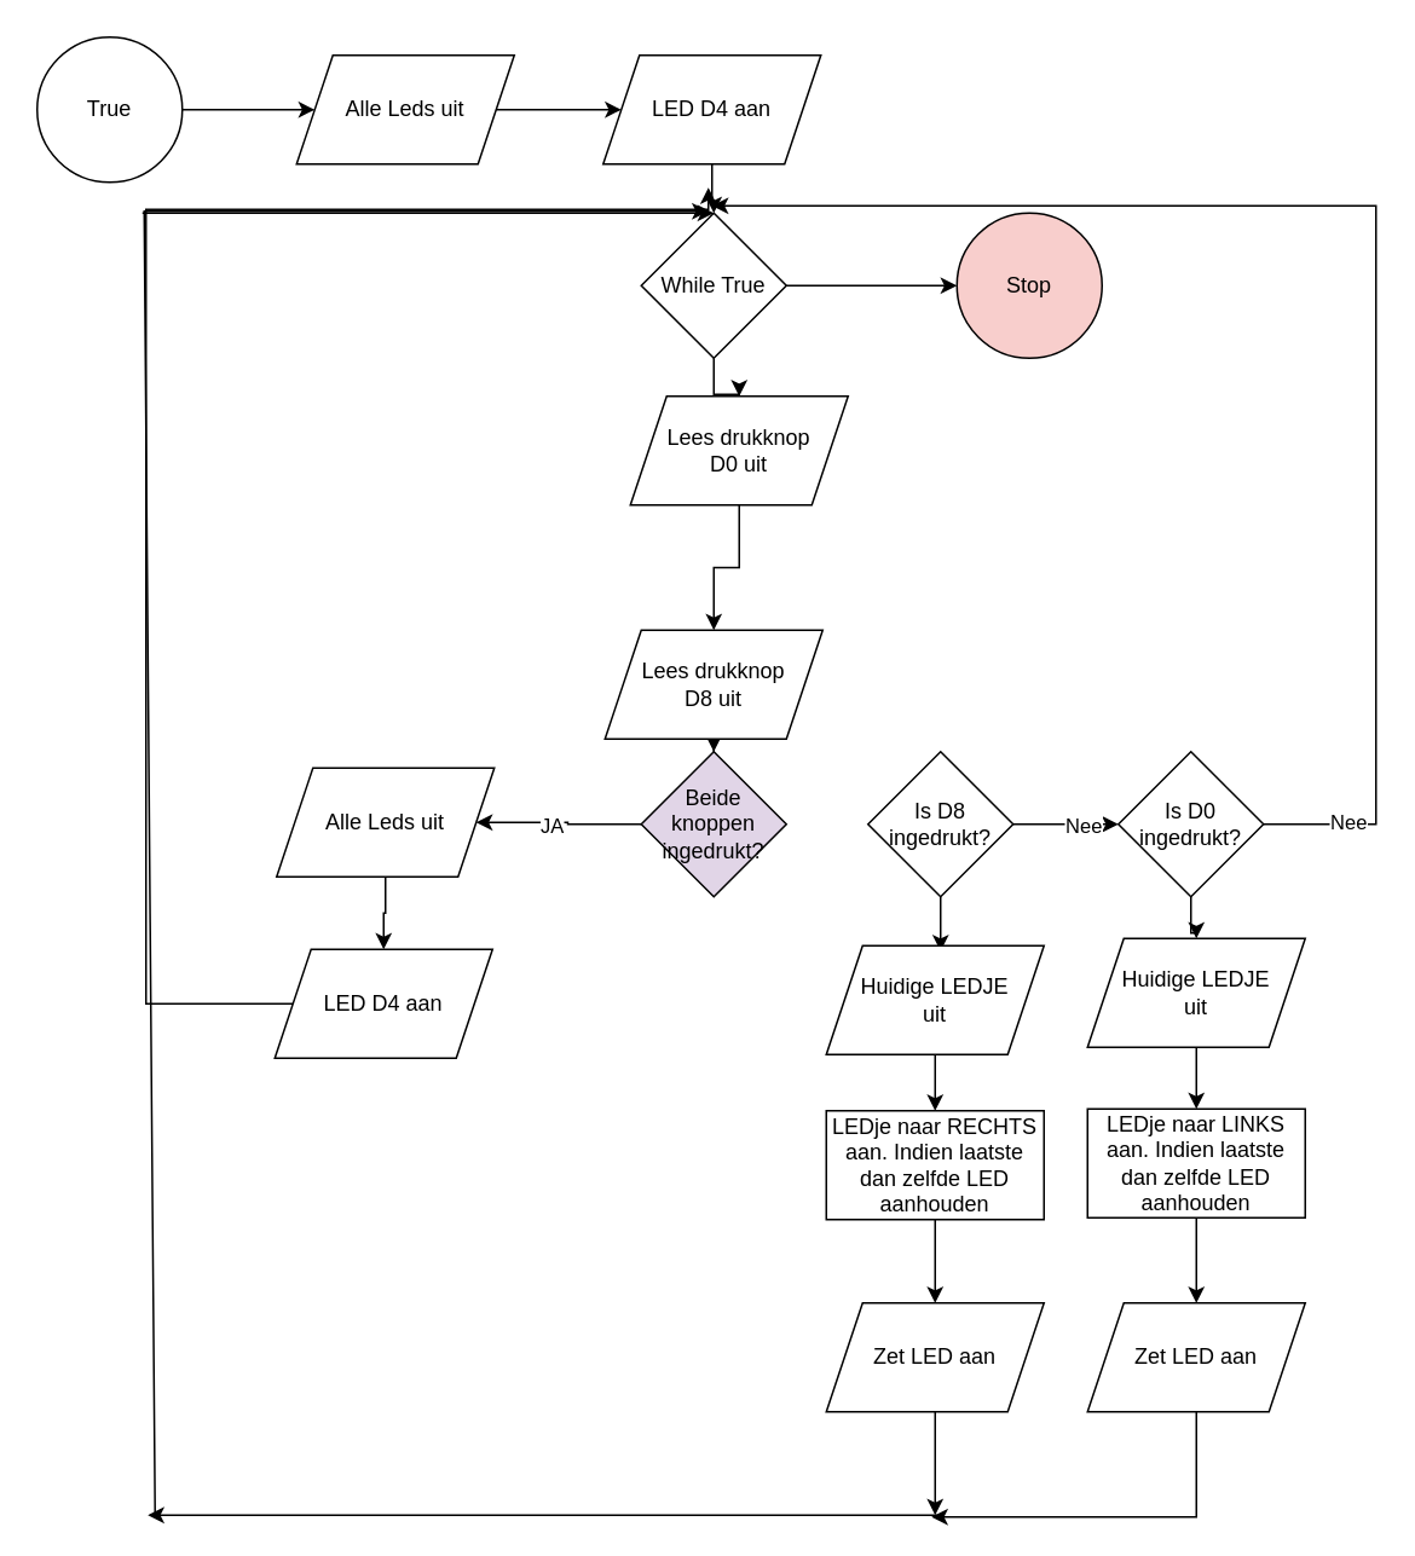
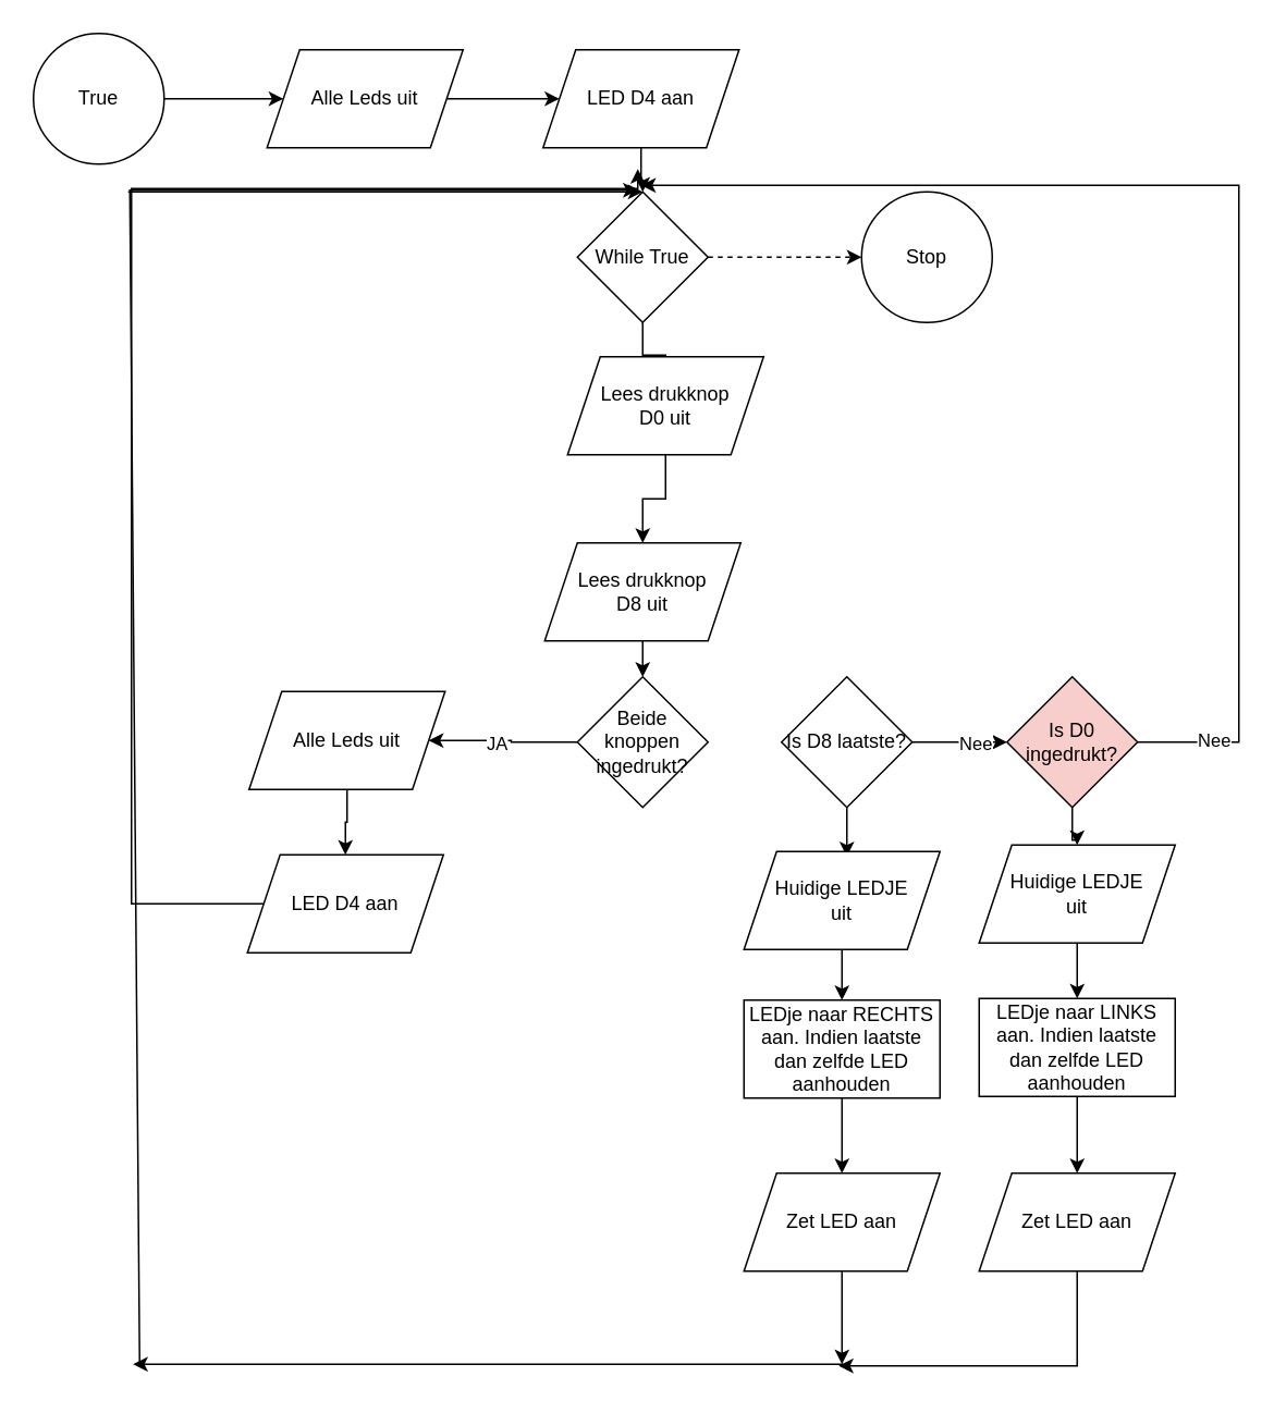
- <mxCell id="41" value="" style="edgeStyle=orthogonalEdgeStyle;rounded=0;orthogonalLoop=1;jettySize=auto;html=1;" parent="1" source="43" target="44" edge="1"><mxGeometry relative="1" as="geometry" /></mxCell>
+ <mxCell id="41" value="" style="edgeStyle=orthogonalEdgeStyle;rounded=0;orthogonalLoop=1;jettySize=auto;html=1;dashed=1;" parent="1" source="43" target="44" edge="1"><mxGeometry relative="1" as="geometry" /></mxCell>
- <mxCell id="44" value="Stop" style="ellipse;whiteSpace=wrap;html=1;aspect=fixed;fillColor=#f8cecc;" parent="1" vertex="1"><mxGeometry x="527" y="117" width="80" height="80" as="geometry" /></mxCell>
+ <mxCell id="44" value="Stop" style="ellipse;whiteSpace=wrap;html=1;aspect=fixed;" parent="1" vertex="1"><mxGeometry x="527" y="117" width="80" height="80" as="geometry" /></mxCell>
- <mxCell id="42" value="" style="edgeStyle=orthogonalEdgeStyle;rounded=0;orthogonalLoop=1;jettySize=auto;html=1;" parent="1" source="43" target="5" edge="1"><mxGeometry relative="1" as="geometry" /></mxCell>
+ <mxCell id="42" value="" style="edgeStyle=orthogonalEdgeStyle;rounded=0;orthogonalLoop=1;jettySize=auto;html=1;endArrow=none;" parent="1" source="43" target="5" edge="1"><mxGeometry relative="1" as="geometry" /></mxCell>
- <mxCell id="7" value="Lees drukknop &lt;br&gt;D8 uit" style="shape=parallelogram;perimeter=parallelogramPerimeter;whiteSpace=wrap;html=1;fixedSize=1;" parent="1" vertex="1"><mxGeometry x="333" y="347" width="120" height="60" as="geometry" /></mxCell>
+ <mxCell id="7" value="Lees drukknop &lt;br&gt;D8 uit" style="shape=parallelogram;perimeter=parallelogramPerimeter;whiteSpace=wrap;html=1;fixedSize=1;" parent="1" vertex="1"><mxGeometry x="333" y="332" width="120" height="60" as="geometry" /></mxCell>
- <mxCell id="10" value="Beide knoppen ingedrukt?" style="rhombus;whiteSpace=wrap;html=1;fillColor=#e1d5e7;" parent="1" vertex="1"><mxGeometry x="353" y="414" width="80" height="80" as="geometry" /></mxCell>
+ <mxCell id="10" value="Beide knoppen ingedrukt?" style="rhombus;whiteSpace=wrap;html=1;" parent="1" vertex="1"><mxGeometry x="353" y="414" width="80" height="80" as="geometry" /></mxCell>
- <mxCell id="22" value="Is D8 ingedrukt?" style="rhombus;whiteSpace=wrap;html=1;" parent="1" vertex="1"><mxGeometry x="478" y="414" width="80" height="80" as="geometry" /></mxCell>
+ <mxCell id="22" value="Is D8 laatste?" style="rhombus;whiteSpace=wrap;html=1;" parent="1" vertex="1"><mxGeometry x="478" y="414" width="80" height="80" as="geometry" /></mxCell>
- <mxCell id="26" value="Is D0 ingedrukt?" style="rhombus;whiteSpace=wrap;html=1;" parent="1" vertex="1"><mxGeometry x="616" y="414" width="80" height="80" as="geometry" /></mxCell>
+ <mxCell id="26" value="Is D0 ingedrukt?" style="rhombus;whiteSpace=wrap;html=1;fillColor=#f8cecc;" parent="1" vertex="1"><mxGeometry x="616" y="414" width="80" height="80" as="geometry" /></mxCell>
